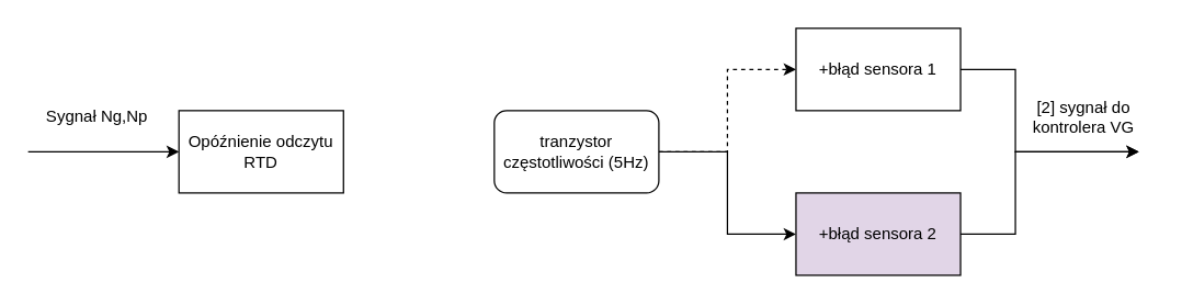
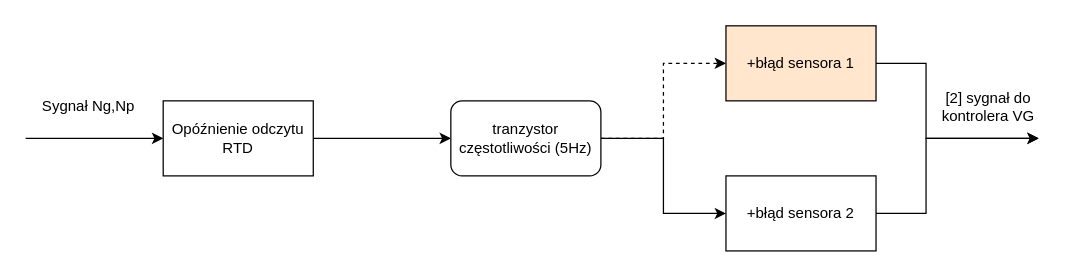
- <mxCell id="10" value="+błąd sensora 1" style="rounded=0;whiteSpace=wrap;html=1;" vertex="1" parent="1"><mxGeometry x="580" y="20" width="120" height="60" as="geometry" /></mxCell>
+ <mxCell id="10" value="+błąd sensora 1" style="rounded=0;whiteSpace=wrap;html=1;fillColor=#ffe6cc;" vertex="1" parent="1"><mxGeometry x="580" y="20" width="120" height="60" as="geometry" /></mxCell>
+ <mxCell id="7" value="" style="edgeStyle=orthogonalEdgeStyle;rounded=0;orthogonalLoop=1;jettySize=auto;html=1;" edge="1" parent="1" source="8" target="6"><mxGeometry relative="1" as="geometry" /></mxCell>
- <mxCell id="12" value="+błąd sensora 2" style="rounded=0;whiteSpace=wrap;html=1;fillColor=#e1d5e7;" vertex="1" parent="1"><mxGeometry x="580" y="140" width="120" height="60" as="geometry" /></mxCell>
+ <mxCell id="12" value="+błąd sensora 2" style="rounded=0;whiteSpace=wrap;html=1;" vertex="1" parent="1"><mxGeometry x="580" y="140" width="120" height="60" as="geometry" /></mxCell>
